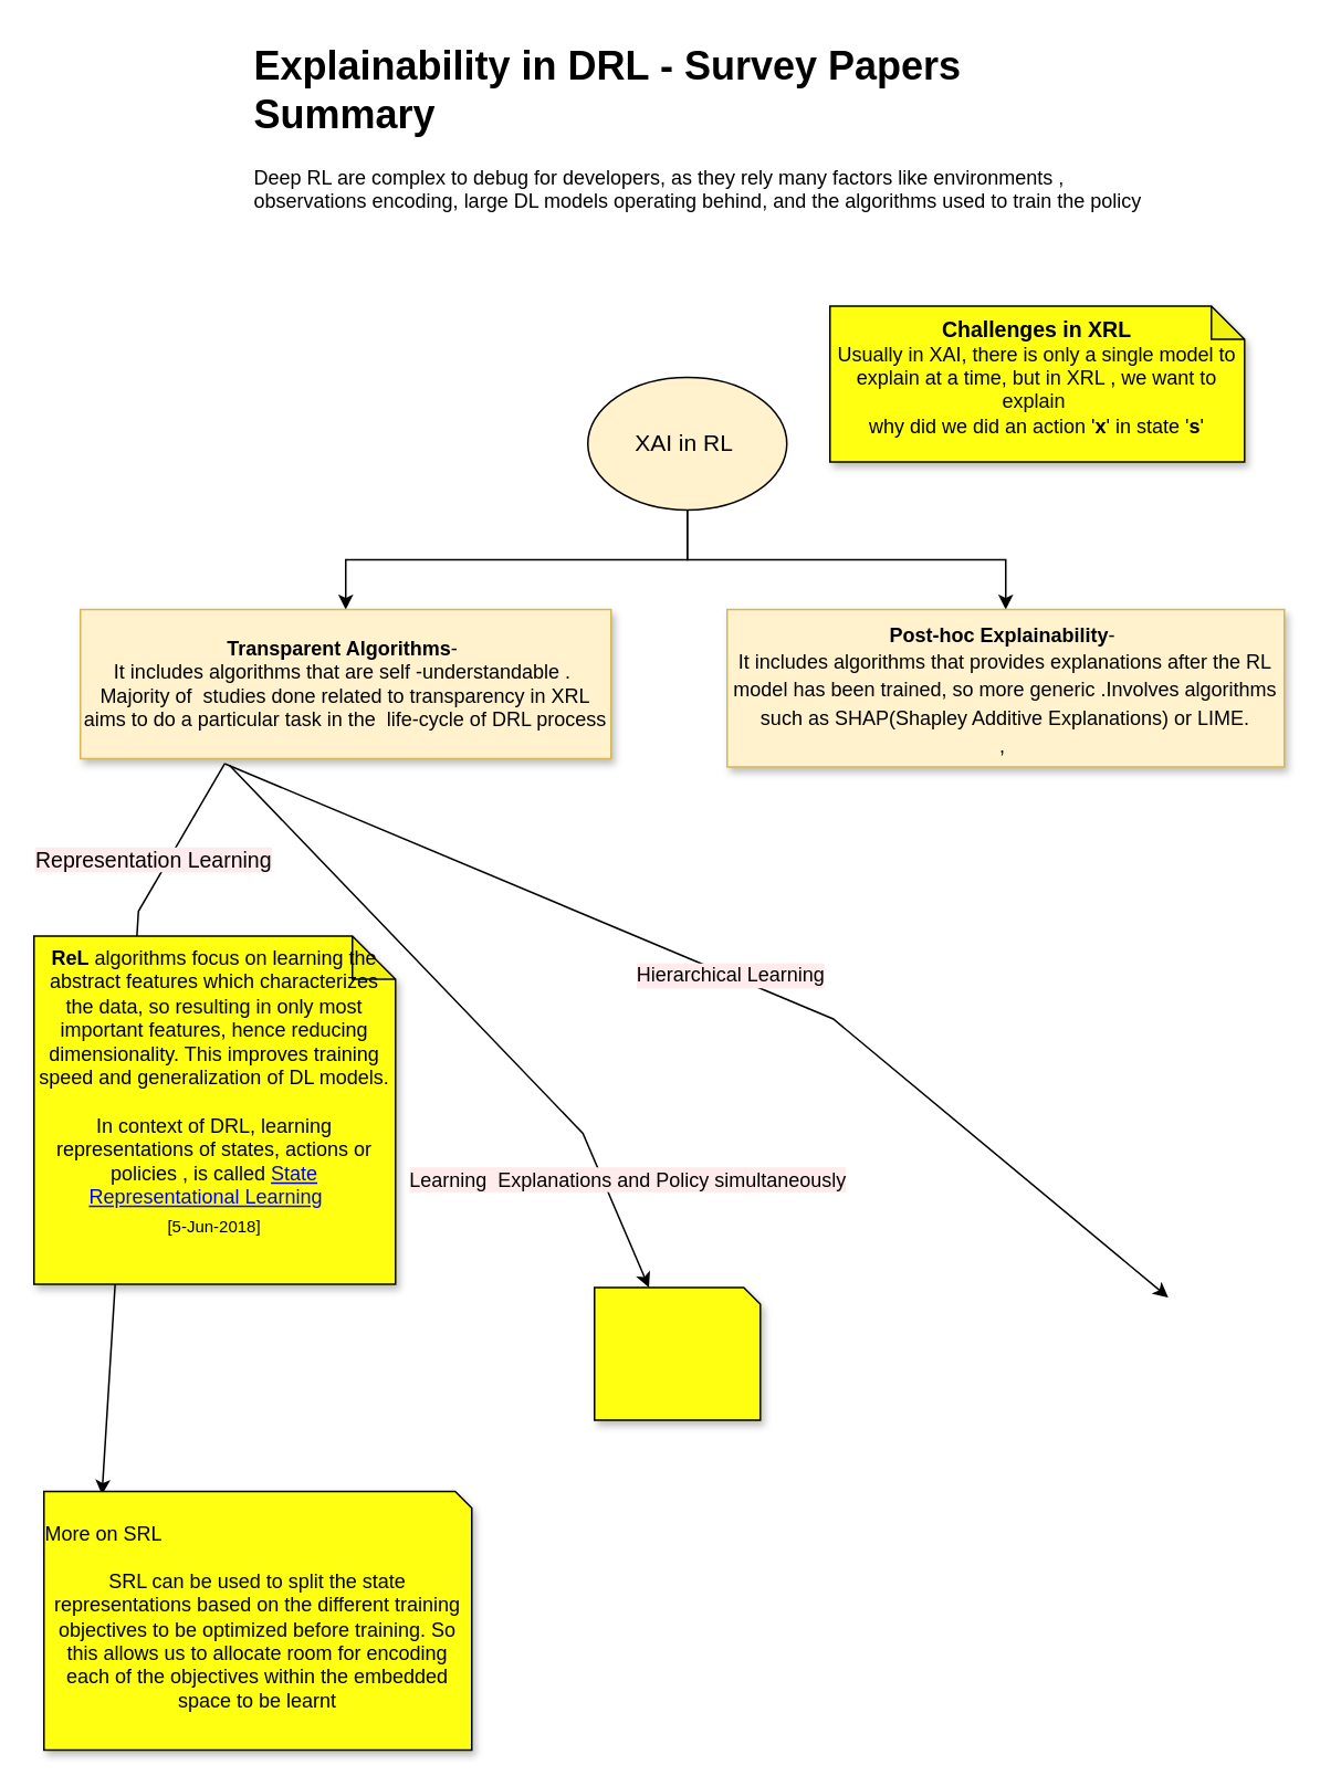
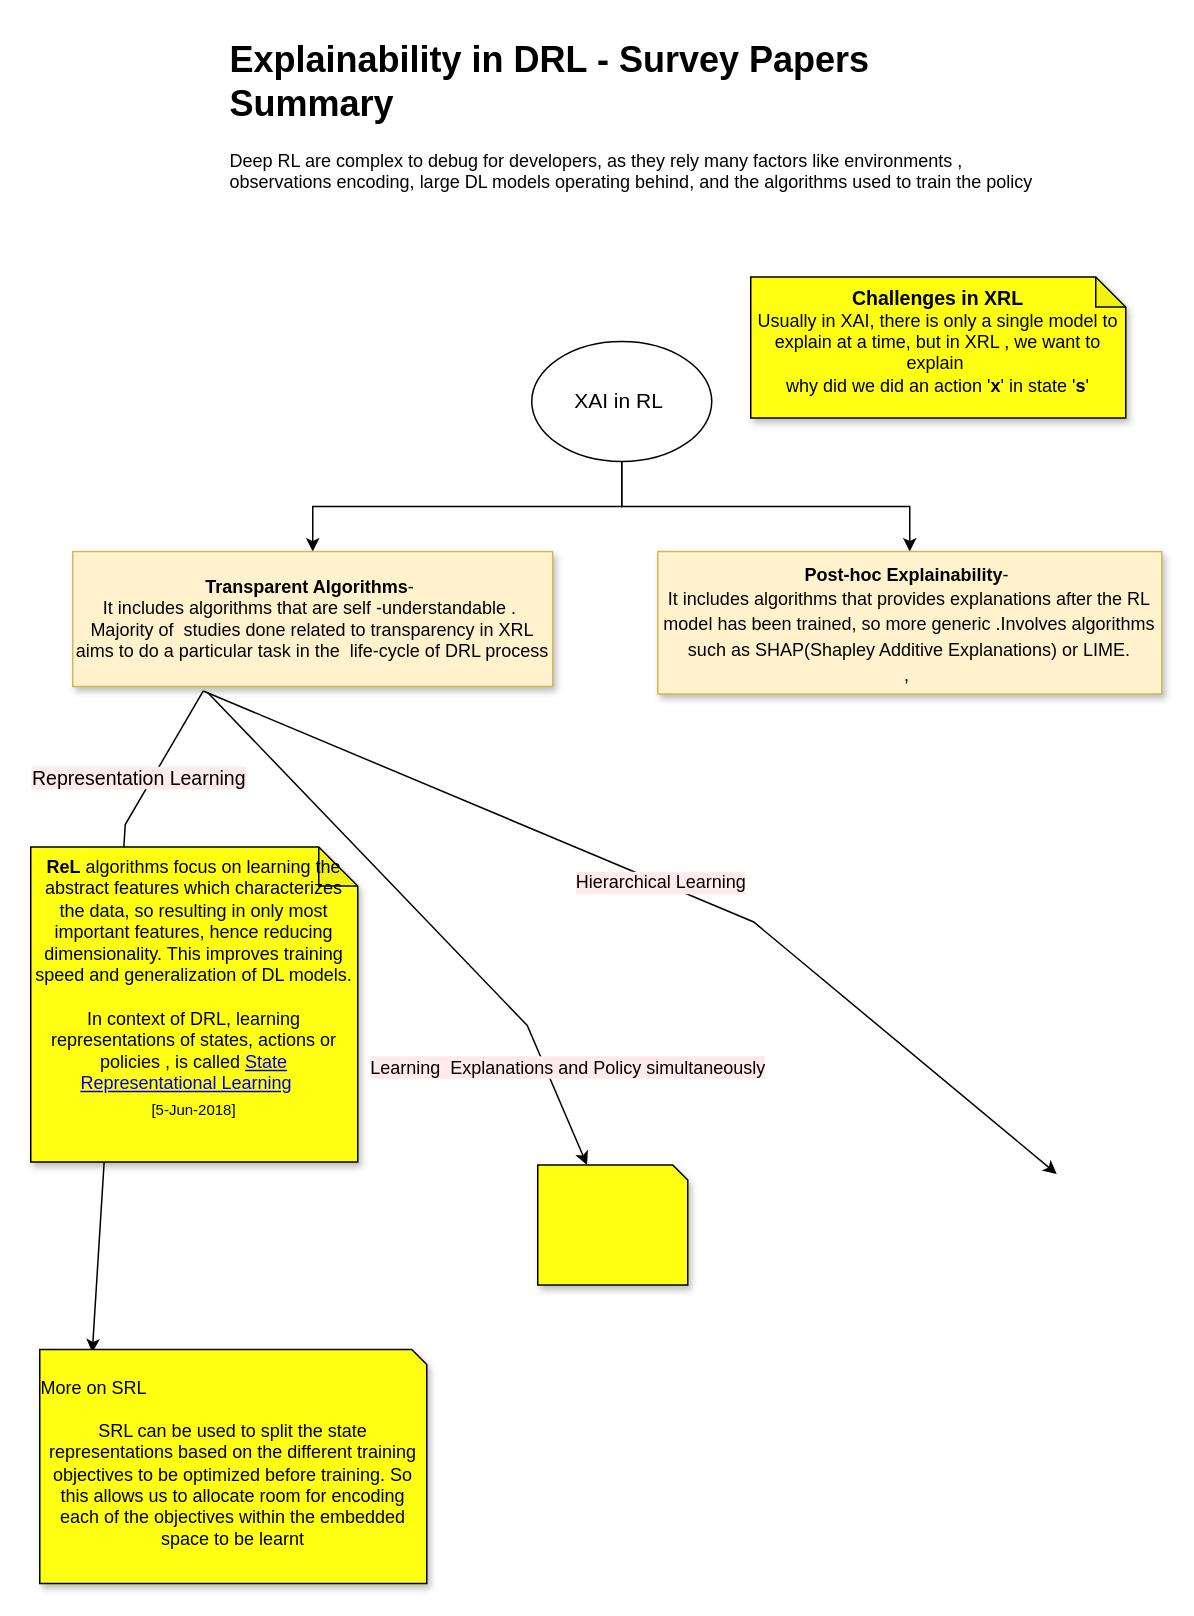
- <mxCell id="5" value="&lt;font style=&quot;font-size: 14px&quot;&gt;XAI in RL&lt;/font&gt;&amp;nbsp;" style="ellipse;whiteSpace=wrap;html=1;fillColor=#fff2cc;" vertex="1" parent="1"><mxGeometry x="354" y="227" width="120" height="80" as="geometry" /></mxCell>
+ <mxCell id="5" value="&lt;font style=&quot;font-size: 14px&quot;&gt;XAI in RL&lt;/font&gt;&amp;nbsp;" style="ellipse;whiteSpace=wrap;html=1;" vertex="1" parent="1"><mxGeometry x="354" y="227" width="120" height="80" as="geometry" /></mxCell>
